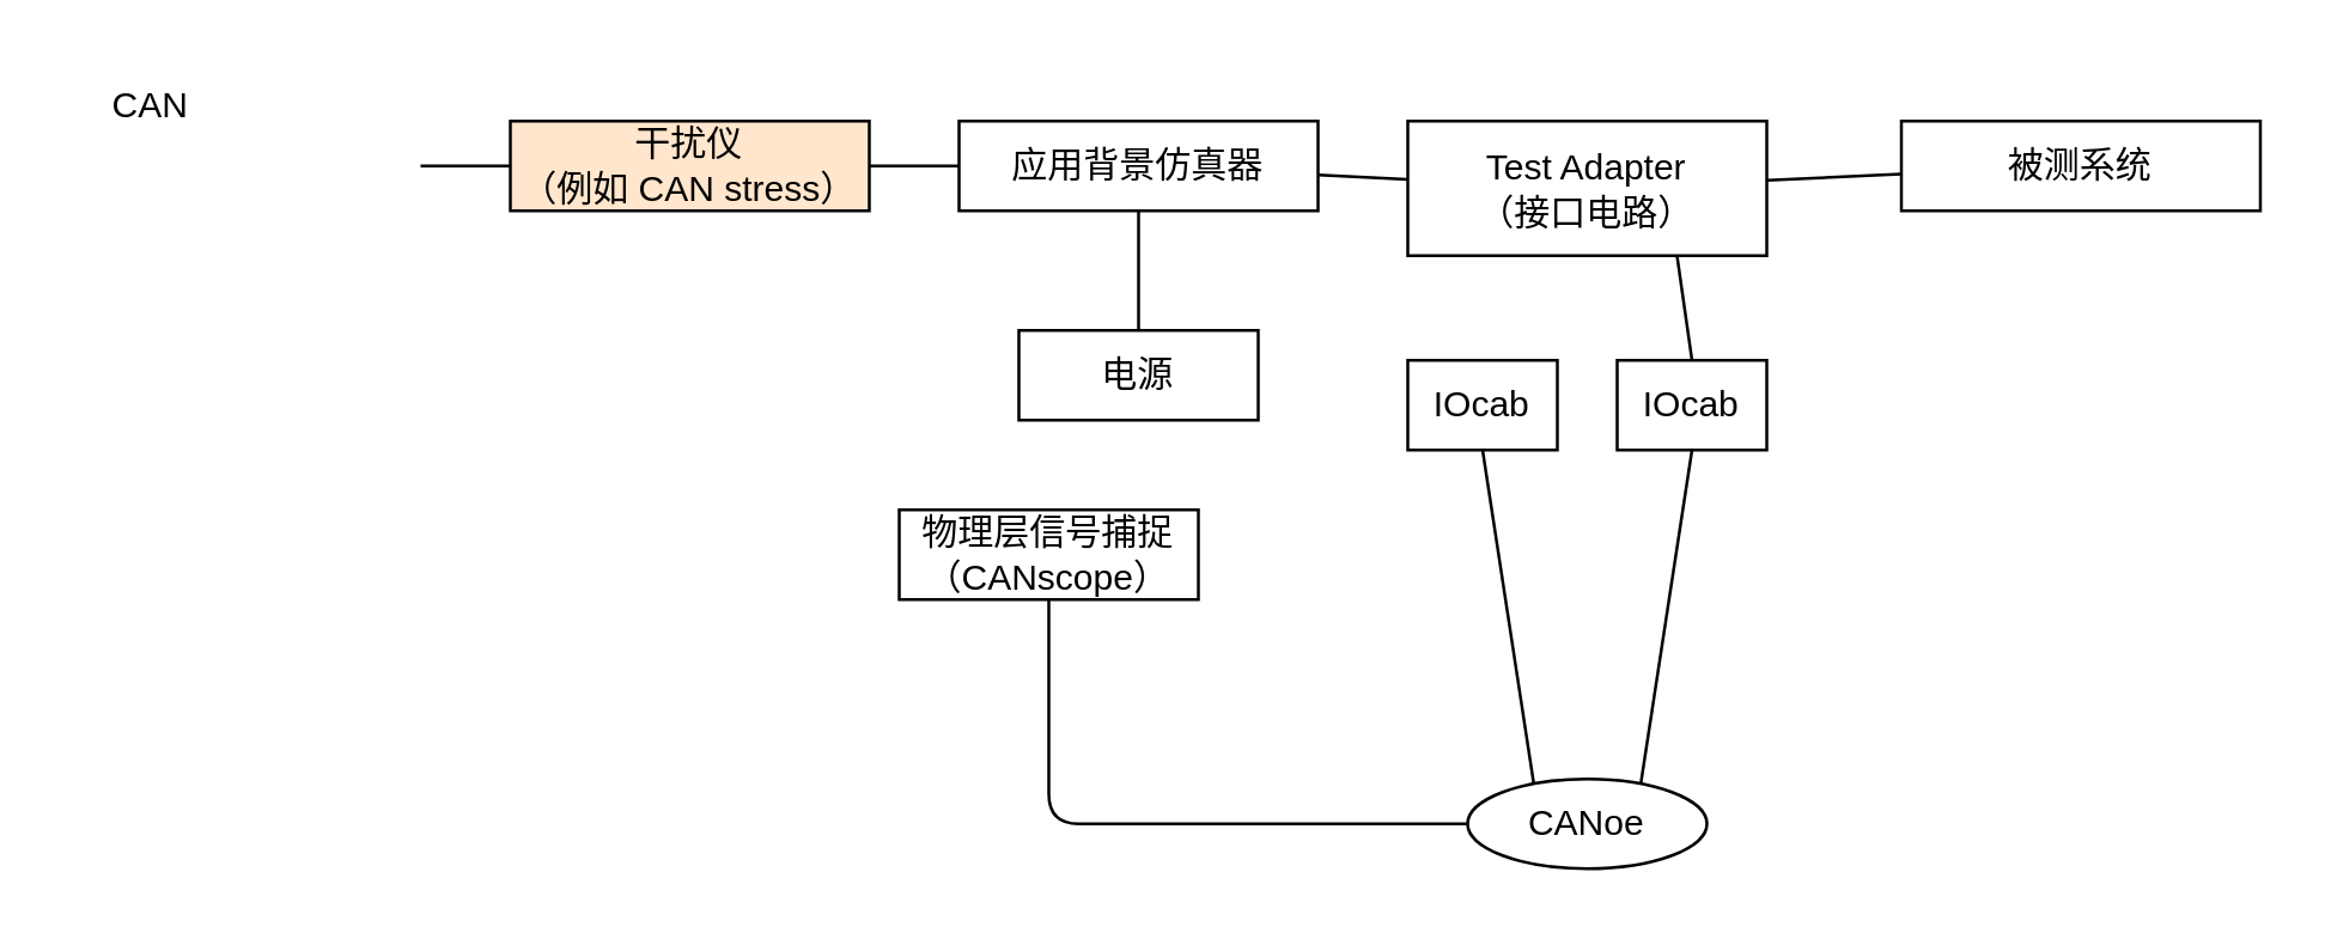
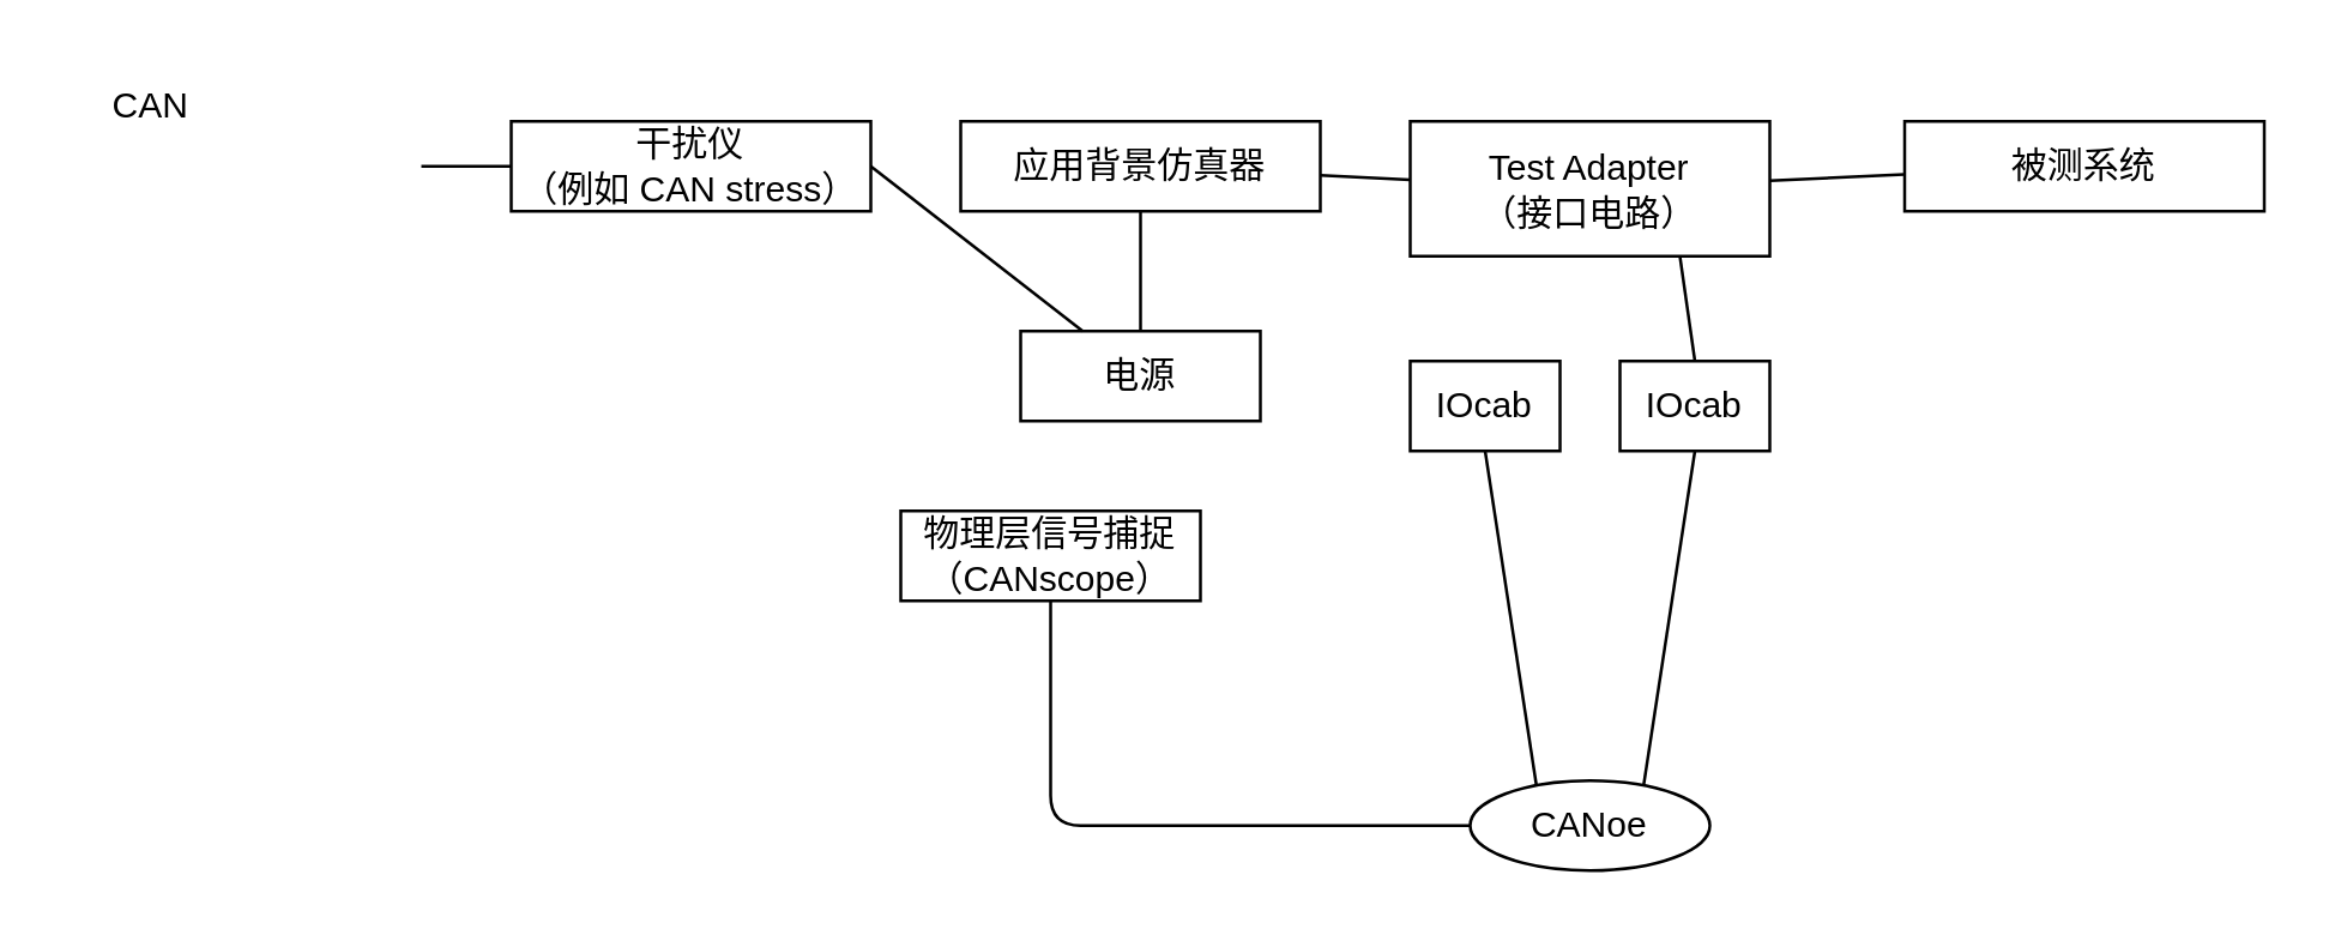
- <mxCell id="19" value="干扰仪&lt;br&gt;（例如 CAN stress）" style="rounded=0;whiteSpace=wrap;html=1;fillColor=#ffe6cc;" vertex="1" parent="1"><mxGeometry x="170" y="40" width="120" height="30" as="geometry" /></mxCell>
+ <mxCell id="19" value="干扰仪&lt;br&gt;（例如 CAN stress）" style="rounded=0;whiteSpace=wrap;html=1;" vertex="1" parent="1"><mxGeometry x="170" y="40" width="120" height="30" as="geometry" /></mxCell>
- <mxCell id="18" style="edgeStyle=none;html=1;exitX=1;exitY=0.5;exitDx=0;exitDy=0;entryX=0;entryY=0.5;entryDx=0;entryDy=0;endArrow=none;endFill=0;" edge="1" parent="1" source="19" target="7"><mxGeometry relative="1" as="geometry" /></mxCell>
+ <mxCell id="18" style="edgeStyle=none;html=1;exitX=1;exitY=0.5;exitDx=0;exitDy=0;endArrow=none;endFill=0;" edge="1" parent="1" source="19" target="8"><mxGeometry relative="1" as="geometry" /></mxCell>
